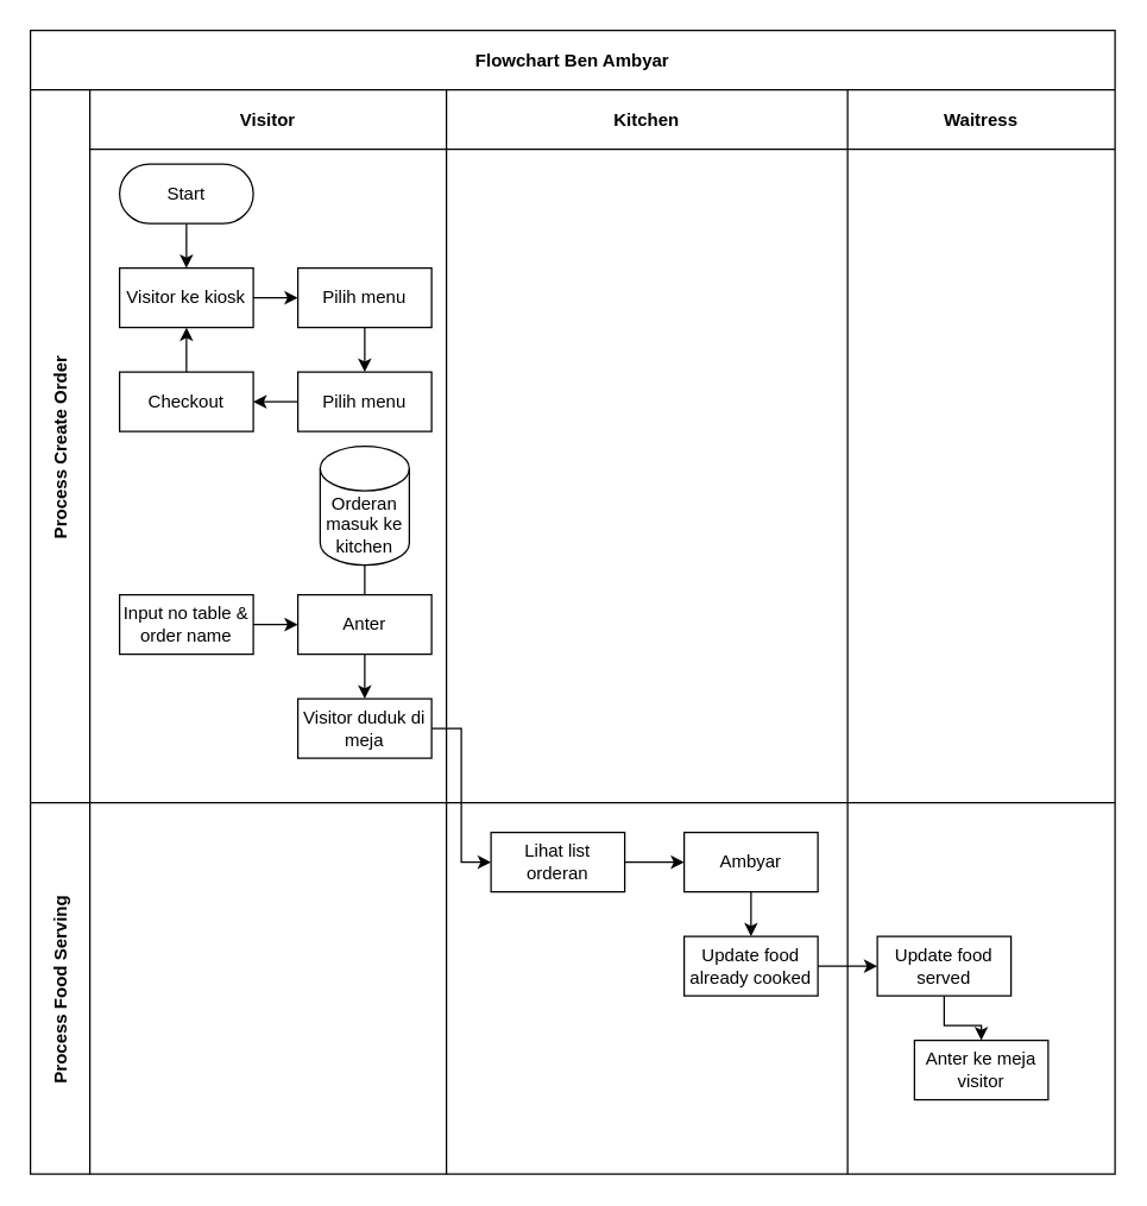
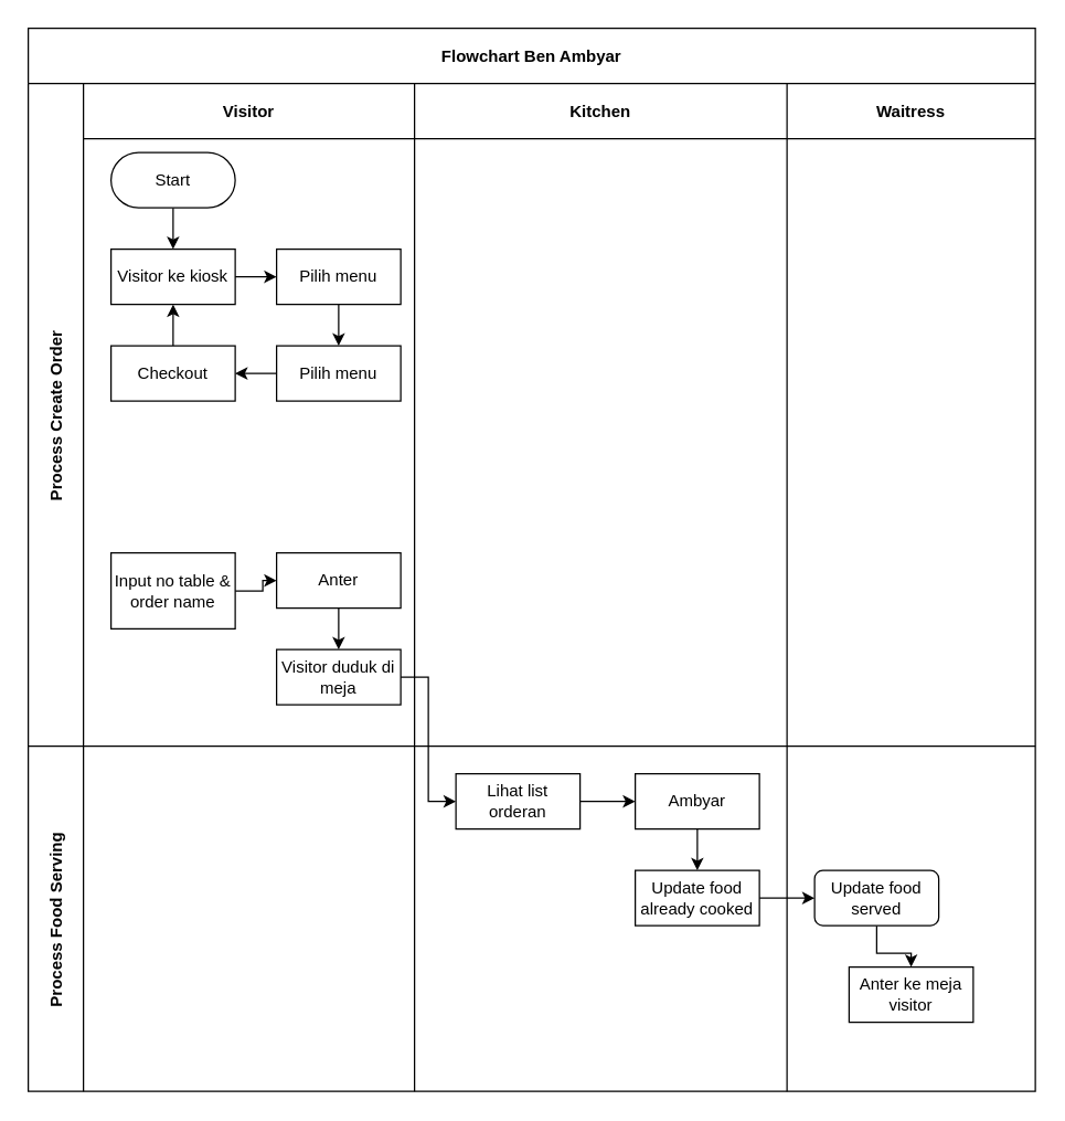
- <mxCell id="19" value="Orderan masuk ke kitchen" style="shape=cylinder3;whiteSpace=wrap;html=1;boundedLbl=1;backgroundOutline=1;size=15;" vertex="1" parent="4"><mxGeometry x="155" y="240" width="60" height="80" as="geometry" /></mxCell>
- <mxCell id="20" value="" style="endArrow=none;html=1;rounded=0;entryX=0.5;entryY=1;entryDx=0;entryDy=0;entryPerimeter=0;exitX=0.5;exitY=0;exitDx=0;exitDy=0;" edge="1" parent="4" source="18" target="19"><mxGeometry width="50" height="50" relative="1" as="geometry"><mxPoint x="130" y="380" as="sourcePoint" /><mxPoint x="180" y="330" as="targetPoint" /></mxGeometry></mxCell>
- <mxCell id="16" value="Input no table &amp;amp; order name" style="rounded=0;whiteSpace=wrap;html=1;" vertex="1" parent="4"><mxGeometry x="20" y="340" width="90" height="40" as="geometry" /></mxCell>
+ <mxCell id="16" value="Input no table &amp;amp; order name" style="rounded=0;whiteSpace=wrap;html=1;" vertex="1" parent="4"><mxGeometry x="20" y="340" width="90" height="55" as="geometry" /></mxCell>
- <mxCell id="34" value="Update food served" style="rounded=0;whiteSpace=wrap;html=1;" vertex="1" parent="32"><mxGeometry x="20" y="90" width="90" height="40" as="geometry" /></mxCell>
+ <mxCell id="34" value="Update food served" style="whiteSpace=wrap;html=1;rounded=1;" vertex="1" parent="32"><mxGeometry x="20" y="90" width="90" height="40" as="geometry" /></mxCell>
